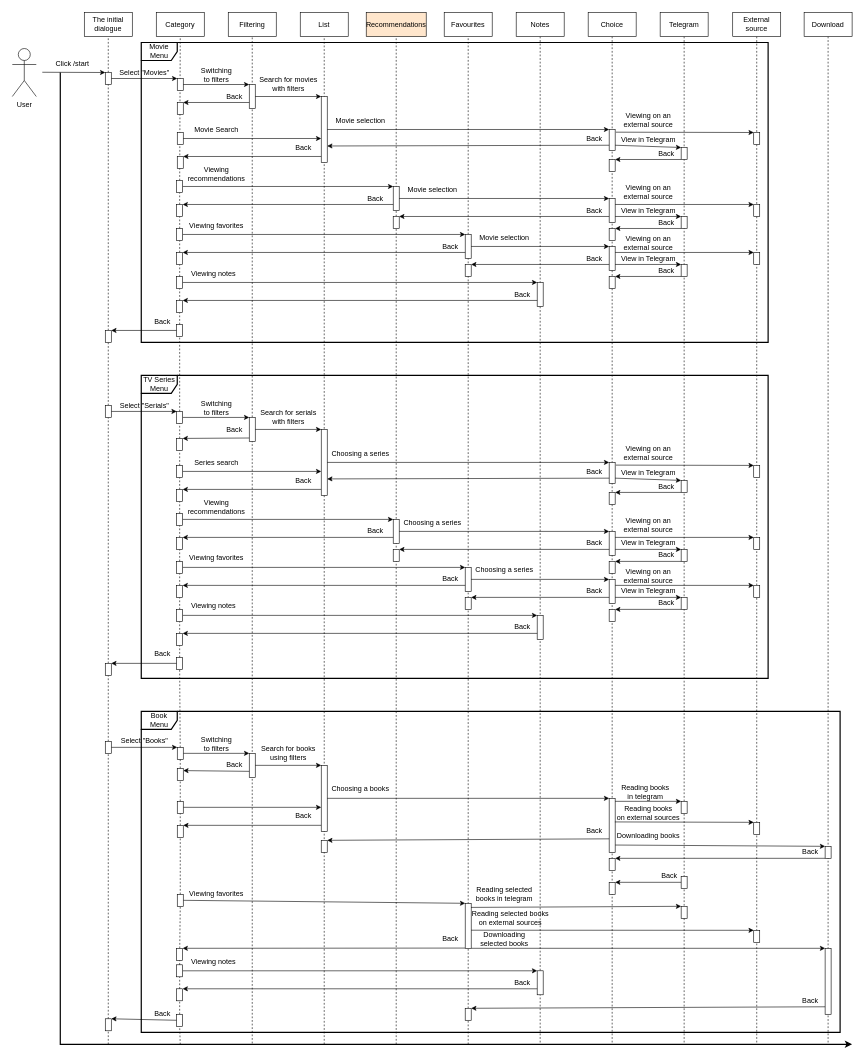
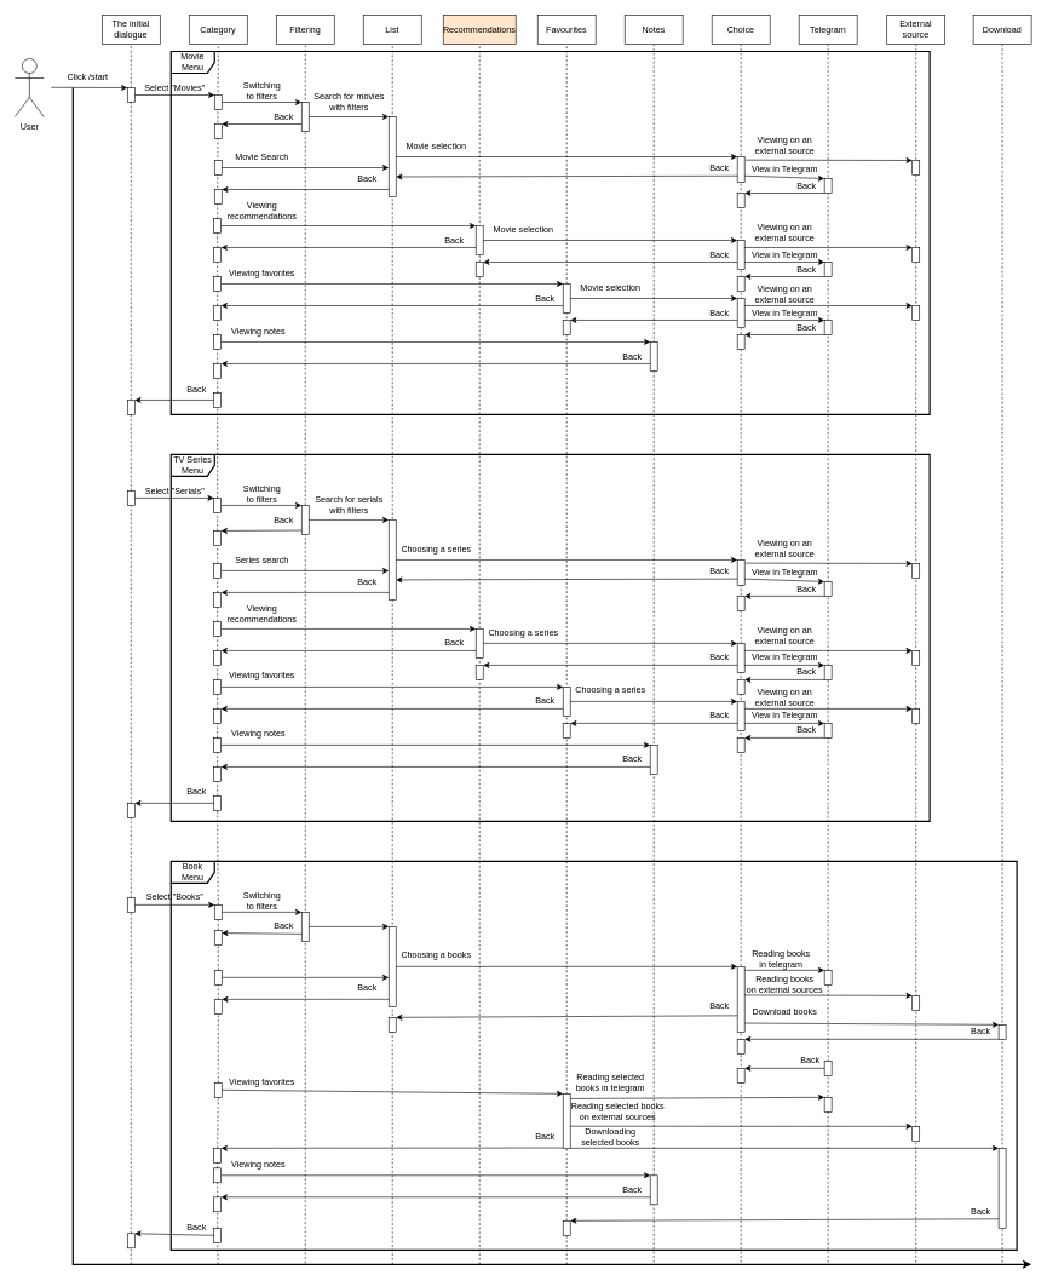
- <mxCell id="182" value="&lt;div&gt;Search for books&lt;/div&gt;&lt;div&gt;using filters&lt;/div&gt;" style="text;html=1;align=center;verticalAlign=middle;resizable=0;points=[];autosize=1;strokeColor=none;fillColor=none;" vertex="1" parent="1"><mxGeometry x="425" y="1235" width="110" height="40" as="geometry" /></mxCell>
- <mxCell id="229" value="Downloading books" style="text;html=1;align=center;verticalAlign=middle;resizable=0;points=[];autosize=1;strokeColor=none;fillColor=none;" vertex="1" parent="1"><mxGeometry x="1015" y="1378" width="130" height="30" as="geometry" /></mxCell>
+ <mxCell id="229" value="Download books" style="text;html=1;align=center;verticalAlign=middle;resizable=0;points=[];autosize=1;strokeColor=none;fillColor=none;" vertex="1" parent="1"><mxGeometry x="1015" y="1378" width="130" height="30" as="geometry" /></mxCell>
